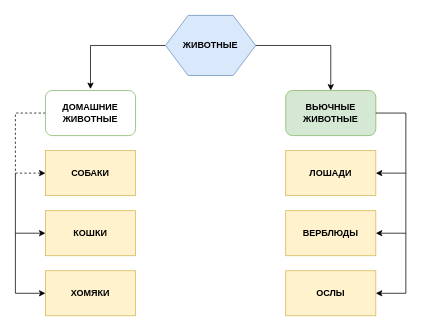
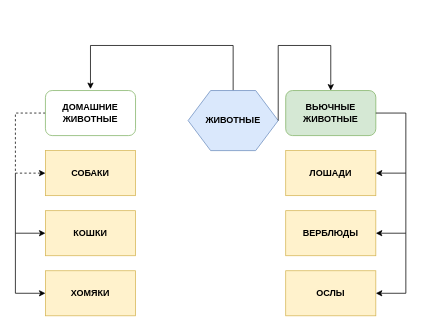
- <mxCell id="7" value="&lt;b&gt;ЖИВОТНЫЕ&lt;/b&gt;" style="shape=hexagon;perimeter=hexagonPerimeter2;whiteSpace=wrap;html=1;fillColor=#dae8fc;strokeColor=#6c8ebf;" parent="1" vertex="1"><mxGeometry x="220" y="20" width="120" height="80" as="geometry" /></mxCell>
+ <mxCell id="7" value="&lt;b&gt;ЖИВОТНЫЕ&lt;/b&gt;" style="shape=hexagon;perimeter=hexagonPerimeter2;whiteSpace=wrap;html=1;fillColor=#dae8fc;strokeColor=#6c8ebf;" parent="1" vertex="1"><mxGeometry x="250" y="120" width="120" height="80" as="geometry" /></mxCell>
